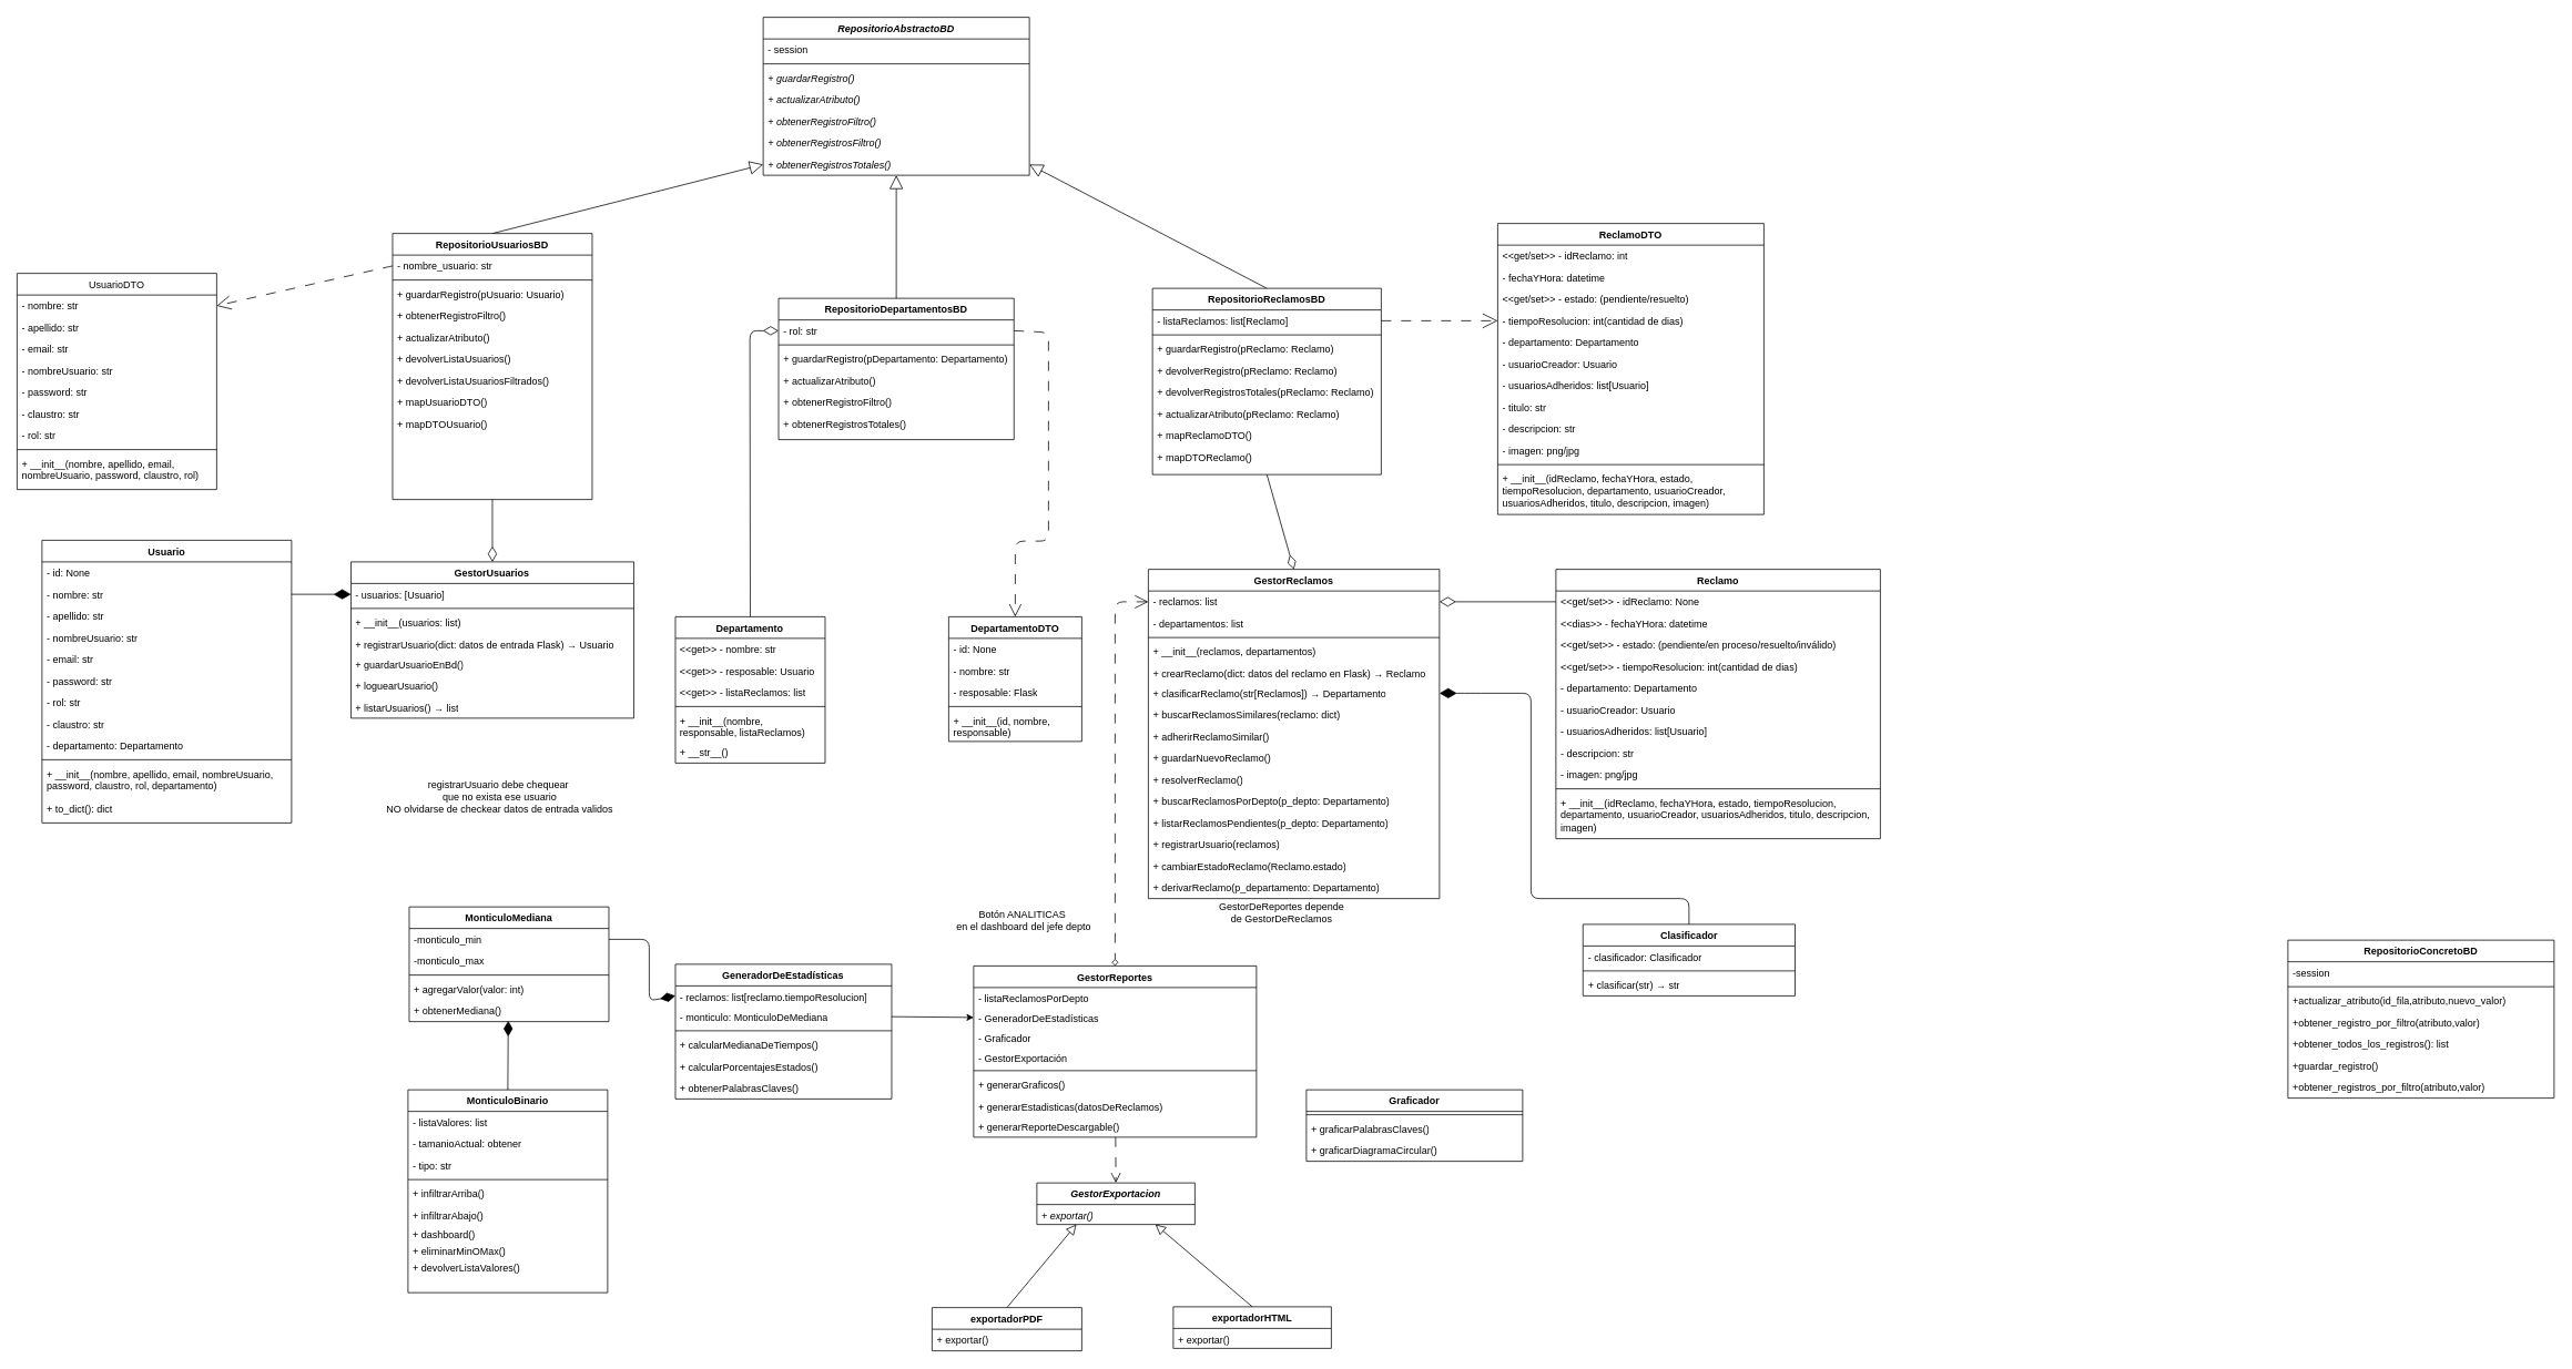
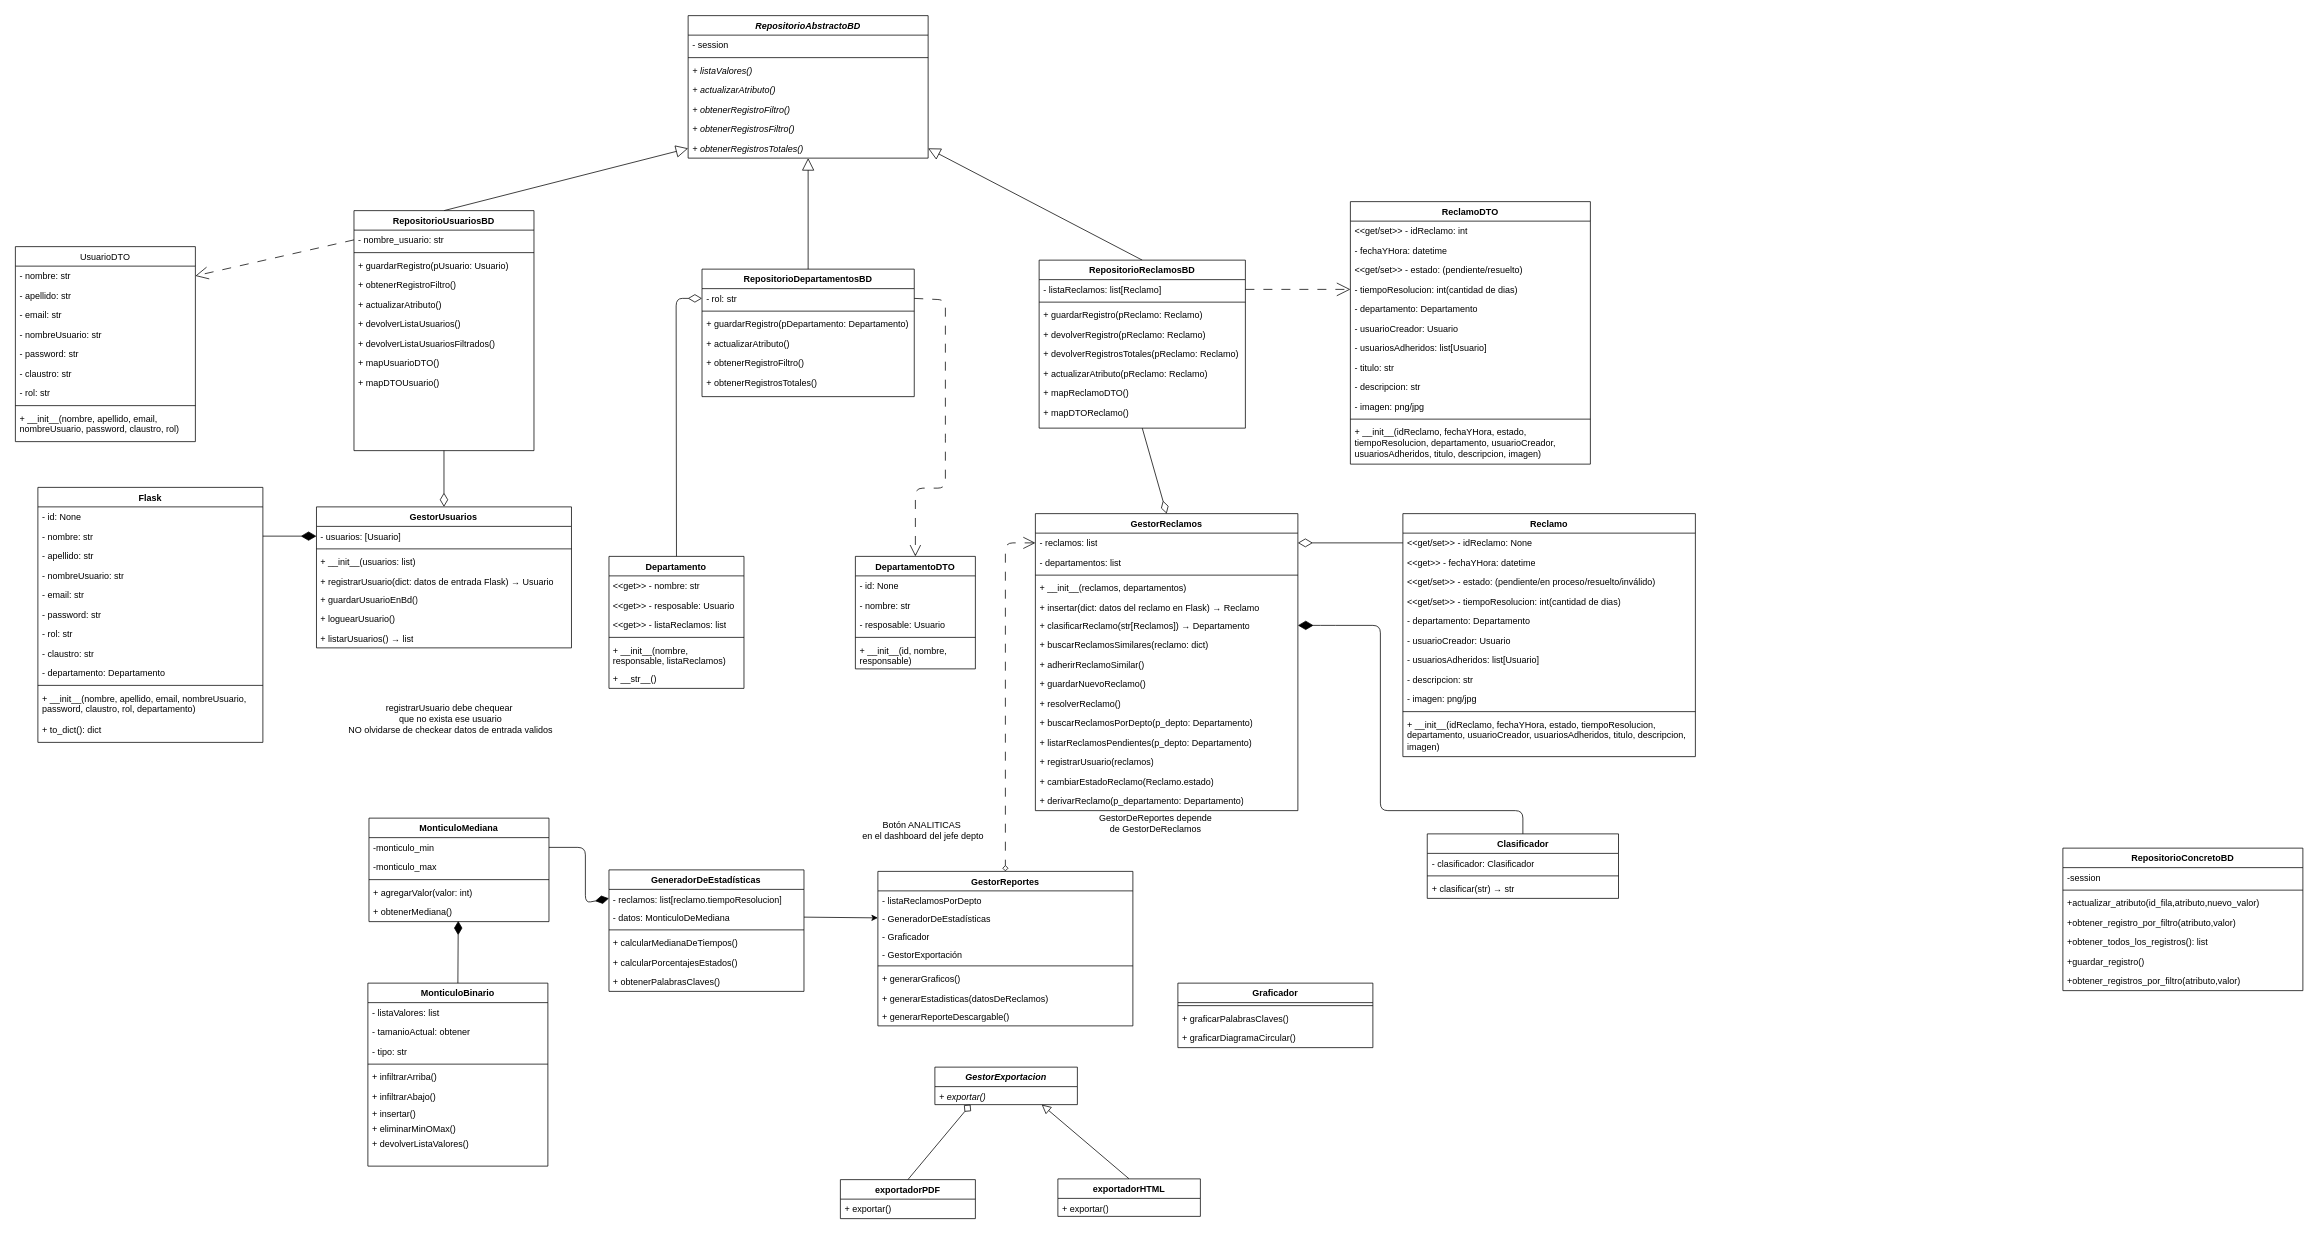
- <mxCell id="160" value="+ guardarRegistro()" style="text;align=left;verticalAlign=top;spacingLeft=4;spacingRight=4;overflow=hidden;rotatable=0;points=[[0,0.5],[1,0.5]];portConstraint=eastwest;fontStyle=2" parent="157" vertex="1"><mxGeometry y="60" width="320" height="26" as="geometry" /></mxCell>
+ <mxCell id="160" value="+ listaValores()" style="text;align=left;verticalAlign=top;spacingLeft=4;spacingRight=4;overflow=hidden;rotatable=0;points=[[0,0.5],[1,0.5]];portConstraint=eastwest;fontStyle=2" parent="157" vertex="1"><mxGeometry y="60" width="320" height="26" as="geometry" /></mxCell>
- <mxCell id="99" value="&lt;font style=&quot;color: rgb(0, 0, 0);&quot;&gt;Usuario&lt;/font&gt;" style="swimlane;fontStyle=1;align=center;verticalAlign=top;childLayout=stackLayout;horizontal=1;startSize=26;horizontalStack=0;resizeParent=1;resizeParentMax=0;resizeLast=0;collapsible=1;marginBottom=0;whiteSpace=wrap;html=1;" parent="1" vertex="1"><mxGeometry x="50" y="649" width="300" height="340" as="geometry" /></mxCell>
+ <mxCell id="99" value="&lt;font style=&quot;color: rgb(0, 0, 0);&quot;&gt;Flask&lt;/font&gt;" style="swimlane;fontStyle=1;align=center;verticalAlign=top;childLayout=stackLayout;horizontal=1;startSize=26;horizontalStack=0;resizeParent=1;resizeParentMax=0;resizeLast=0;collapsible=1;marginBottom=0;whiteSpace=wrap;html=1;" parent="1" vertex="1"><mxGeometry x="50" y="649" width="300" height="340" as="geometry" /></mxCell>
- <mxCell id="4" value="&amp;lt;&amp;lt;dias&amp;gt;&amp;gt; - fechaYHora: datetime" style="text;strokeColor=none;fillColor=none;align=left;verticalAlign=top;spacingLeft=4;spacingRight=4;overflow=hidden;rotatable=0;points=[[0,0.5],[1,0.5]];portConstraint=eastwest;whiteSpace=wrap;html=1;" parent="2" vertex="1"><mxGeometry y="52" width="390" height="26" as="geometry" /></mxCell>
+ <mxCell id="4" value="&amp;lt;&amp;lt;get&amp;gt;&amp;gt; - fechaYHora: datetime" style="text;strokeColor=none;fillColor=none;align=left;verticalAlign=top;spacingLeft=4;spacingRight=4;overflow=hidden;rotatable=0;points=[[0,0.5],[1,0.5]];portConstraint=eastwest;whiteSpace=wrap;html=1;" parent="2" vertex="1"><mxGeometry y="52" width="390" height="26" as="geometry" /></mxCell>
- <mxCell id="32" value="+ crearReclamo(dict: datos del reclamo en Flask)&amp;nbsp;&lt;span style=&quot;color: rgb(0, 0, 0);&quot;&gt;→ Reclamo&lt;/span&gt;" style="text;strokeColor=none;fillColor=none;align=left;verticalAlign=top;spacingLeft=4;spacingRight=4;overflow=hidden;rotatable=0;points=[[0,0.5],[1,0.5]];portConstraint=eastwest;whiteSpace=wrap;html=1;" parent="27" vertex="1"><mxGeometry y="112" width="350" height="24" as="geometry" /></mxCell>
+ <mxCell id="32" value="+ insertar(dict: datos del reclamo en Flask)&amp;nbsp;&lt;span style=&quot;color: rgb(0, 0, 0);&quot;&gt;→ Reclamo&lt;/span&gt;" style="text;strokeColor=none;fillColor=none;align=left;verticalAlign=top;spacingLeft=4;spacingRight=4;overflow=hidden;rotatable=0;points=[[0,0.5],[1,0.5]];portConstraint=eastwest;whiteSpace=wrap;html=1;" parent="27" vertex="1"><mxGeometry y="112" width="350" height="24" as="geometry" /></mxCell>
- <mxCell id="82" value="- resposable: Flask" style="text;strokeColor=none;fillColor=none;align=left;verticalAlign=top;spacingLeft=4;spacingRight=4;overflow=hidden;rotatable=0;points=[[0,0.5],[1,0.5]];portConstraint=eastwest;whiteSpace=wrap;html=1;" parent="79" vertex="1"><mxGeometry y="78" width="160" height="26" as="geometry" /></mxCell>
+ <mxCell id="82" value="- resposable: Usuario" style="text;strokeColor=none;fillColor=none;align=left;verticalAlign=top;spacingLeft=4;spacingRight=4;overflow=hidden;rotatable=0;points=[[0,0.5],[1,0.5]];portConstraint=eastwest;whiteSpace=wrap;html=1;" parent="79" vertex="1"><mxGeometry y="78" width="160" height="26" as="geometry" /></mxCell>
- <mxCell id="183" value="- monticulo: MonticuloDeMediana" style="text;strokeColor=none;fillColor=none;align=left;verticalAlign=top;spacingLeft=4;spacingRight=4;overflow=hidden;rotatable=0;points=[[0,0.5],[1,0.5]];portConstraint=eastwest;whiteSpace=wrap;html=1;" parent="181" vertex="1"><mxGeometry y="50" width="260" height="26" as="geometry" /></mxCell>
+ <mxCell id="183" value="- datos: MonticuloDeMediana" style="text;strokeColor=none;fillColor=none;align=left;verticalAlign=top;spacingLeft=4;spacingRight=4;overflow=hidden;rotatable=0;points=[[0,0.5],[1,0.5]];portConstraint=eastwest;whiteSpace=wrap;html=1;" parent="181" vertex="1"><mxGeometry y="50" width="260" height="26" as="geometry" /></mxCell>
- <mxCell id="59" style="edgeStyle=none;html=1;entryX=0.5;entryY=0;entryDx=0;entryDy=0;dashed=1;dashPattern=12 12;endArrow=open;endFill=0;endSize=10;" parent="1" source="60" target="154" edge="1"><mxGeometry relative="1" as="geometry" /></mxCell>
- <mxCell id="44" style="edgeStyle=none;html=1;exitX=0.5;exitY=0;exitDx=0;exitDy=0;entryX=0.25;entryY=1;entryDx=0;entryDy=0;endArrow=block;endFill=0;endSize=10;" parent="1" source="45" target="154" edge="1"><mxGeometry relative="1" as="geometry" /></mxCell>
+ <mxCell id="44" style="edgeStyle=none;html=1;exitX=0.5;exitY=0;exitDx=0;exitDy=0;entryX=0.25;entryY=1;entryDx=0;entryDy=0;endArrow=diamond;endFill=0;endSize=10;" parent="1" source="45" target="154" edge="1"><mxGeometry relative="1" as="geometry" /></mxCell>
- <mxCell id="178" value="+ dashboard()" style="text;align=left;verticalAlign=middle;spacingLeft=4;spacingRight=4;overflow=hidden;rotatable=0;points=[[0,0.5],[1,0.5]];portConstraint=eastwest;" parent="171" vertex="1"><mxGeometry y="164" width="240" height="20" as="geometry" /></mxCell>
+ <mxCell id="178" value="+ insertar()" style="text;align=left;verticalAlign=middle;spacingLeft=4;spacingRight=4;overflow=hidden;rotatable=0;points=[[0,0.5],[1,0.5]];portConstraint=eastwest;" parent="171" vertex="1"><mxGeometry y="164" width="240" height="20" as="geometry" /></mxCell>
